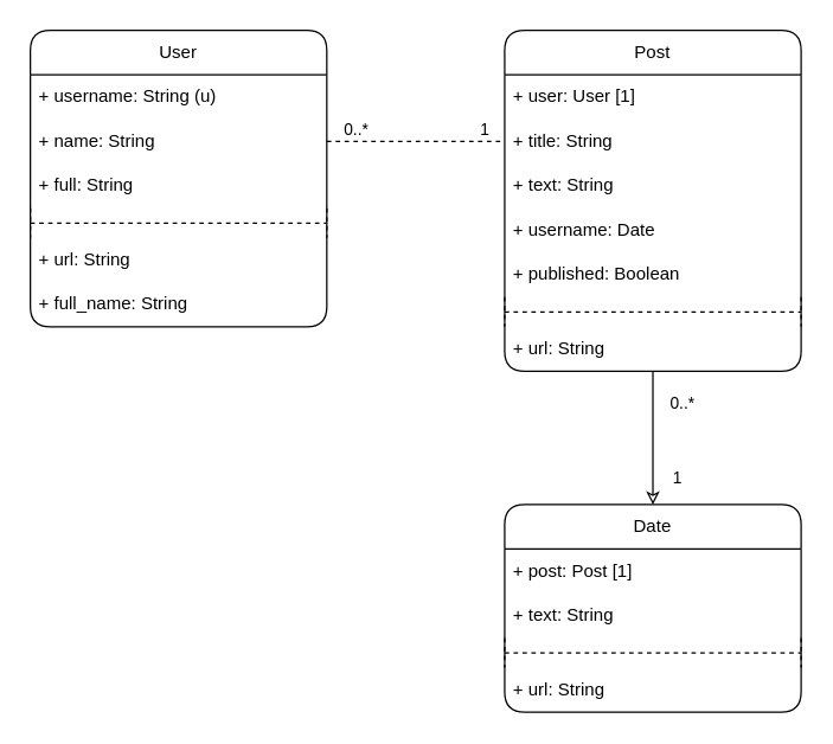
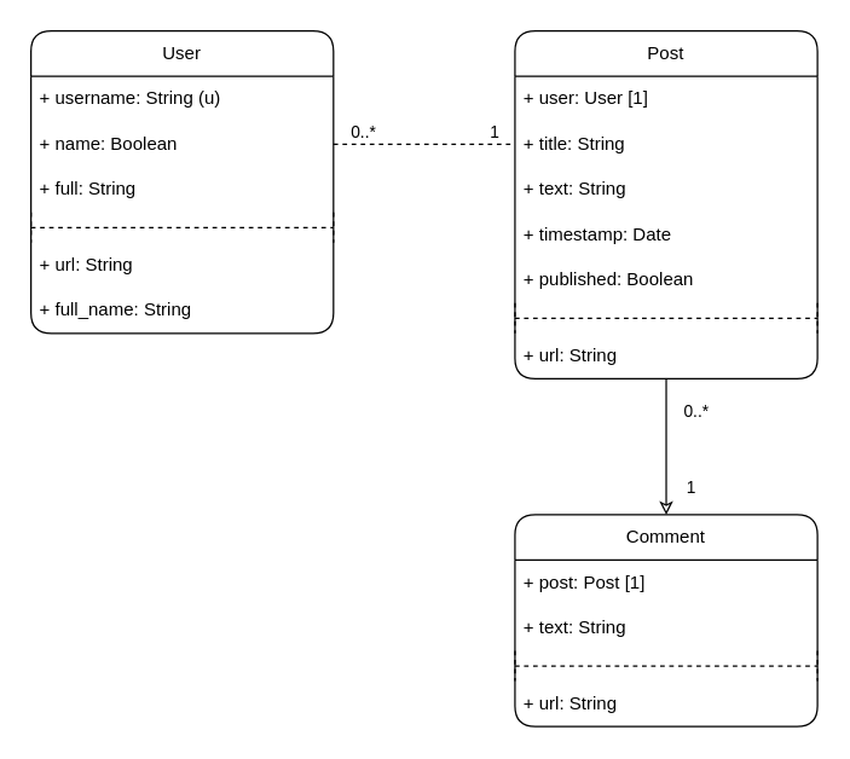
- <mxCell id="4" value="+ name: String" style="text;strokeColor=none;fillColor=none;align=left;verticalAlign=middle;spacingLeft=4;spacingRight=4;overflow=hidden;points=[[0,0.5],[1,0.5]];portConstraint=eastwest;rotatable=0;whiteSpace=wrap;html=1;" vertex="1" parent="2"><mxGeometry y="60" width="200" height="30" as="geometry" /></mxCell>
+ <mxCell id="4" value="+ name: Boolean" style="text;strokeColor=none;fillColor=none;align=left;verticalAlign=middle;spacingLeft=4;spacingRight=4;overflow=hidden;points=[[0,0.5],[1,0.5]];portConstraint=eastwest;rotatable=0;whiteSpace=wrap;html=1;" vertex="1" parent="2"><mxGeometry y="60" width="200" height="30" as="geometry" /></mxCell>
- <mxCell id="13" value="+ username: Date" style="text;strokeColor=none;fillColor=none;align=left;verticalAlign=middle;spacingLeft=4;spacingRight=4;overflow=hidden;points=[[0,0.5],[1,0.5]];portConstraint=eastwest;rotatable=0;whiteSpace=wrap;html=1;" vertex="1" parent="9"><mxGeometry y="120" width="200" height="30" as="geometry" /></mxCell>
+ <mxCell id="13" value="+ timestamp: Date" style="text;strokeColor=none;fillColor=none;align=left;verticalAlign=middle;spacingLeft=4;spacingRight=4;overflow=hidden;points=[[0,0.5],[1,0.5]];portConstraint=eastwest;rotatable=0;whiteSpace=wrap;html=1;" vertex="1" parent="9"><mxGeometry y="120" width="200" height="30" as="geometry" /></mxCell>
- <mxCell id="20" value="Date" style="swimlane;fontStyle=0;childLayout=stackLayout;horizontal=1;startSize=30;horizontalStack=0;resizeParent=1;resizeParentMax=0;resizeLast=0;collapsible=1;marginBottom=0;whiteSpace=wrap;html=1;rounded=1;swimlaneLine=1;shadow=0;strokeColor=default;" vertex="1" parent="1"><mxGeometry x="340" y="340" width="200" height="140" as="geometry"><mxRectangle x="40" y="40" width="90" height="30" as="alternateBounds" /></mxGeometry></mxCell>
+ <mxCell id="20" value="Comment" style="swimlane;fontStyle=0;childLayout=stackLayout;horizontal=1;startSize=30;horizontalStack=0;resizeParent=1;resizeParentMax=0;resizeLast=0;collapsible=1;marginBottom=0;whiteSpace=wrap;html=1;rounded=1;swimlaneLine=1;shadow=0;strokeColor=default;" vertex="1" parent="1"><mxGeometry x="340" y="340" width="200" height="140" as="geometry"><mxRectangle x="40" y="40" width="90" height="30" as="alternateBounds" /></mxGeometry></mxCell>
